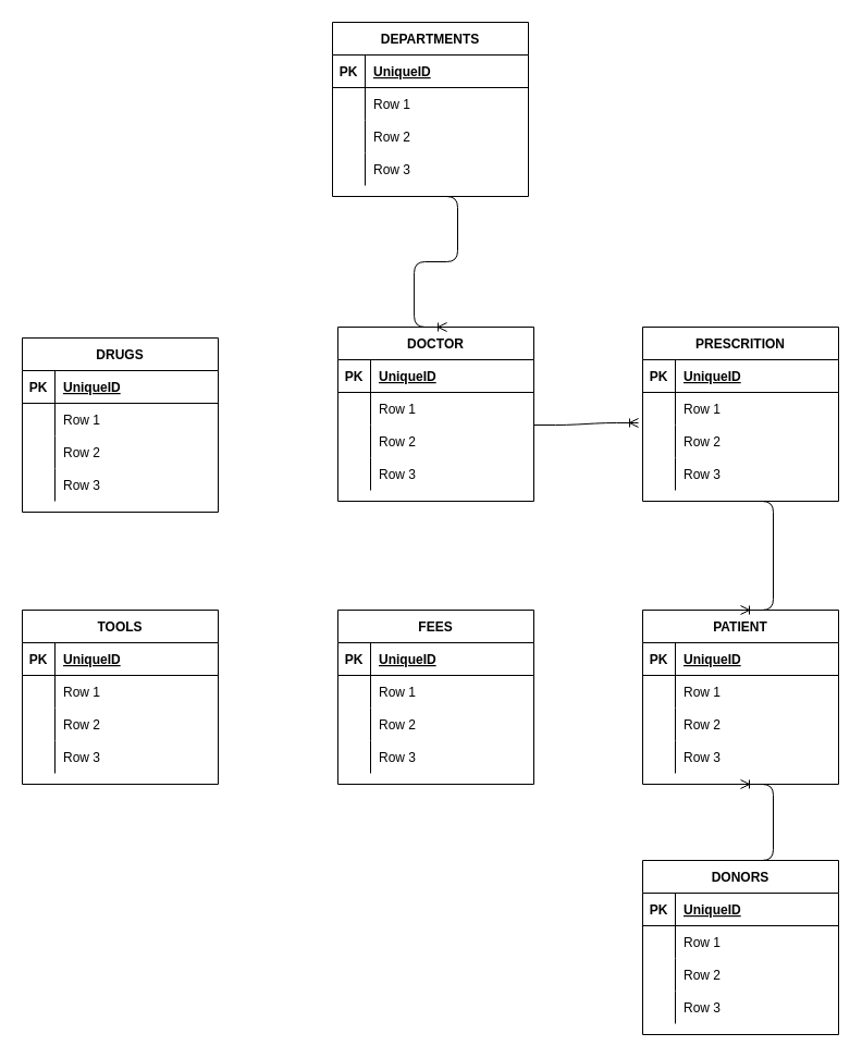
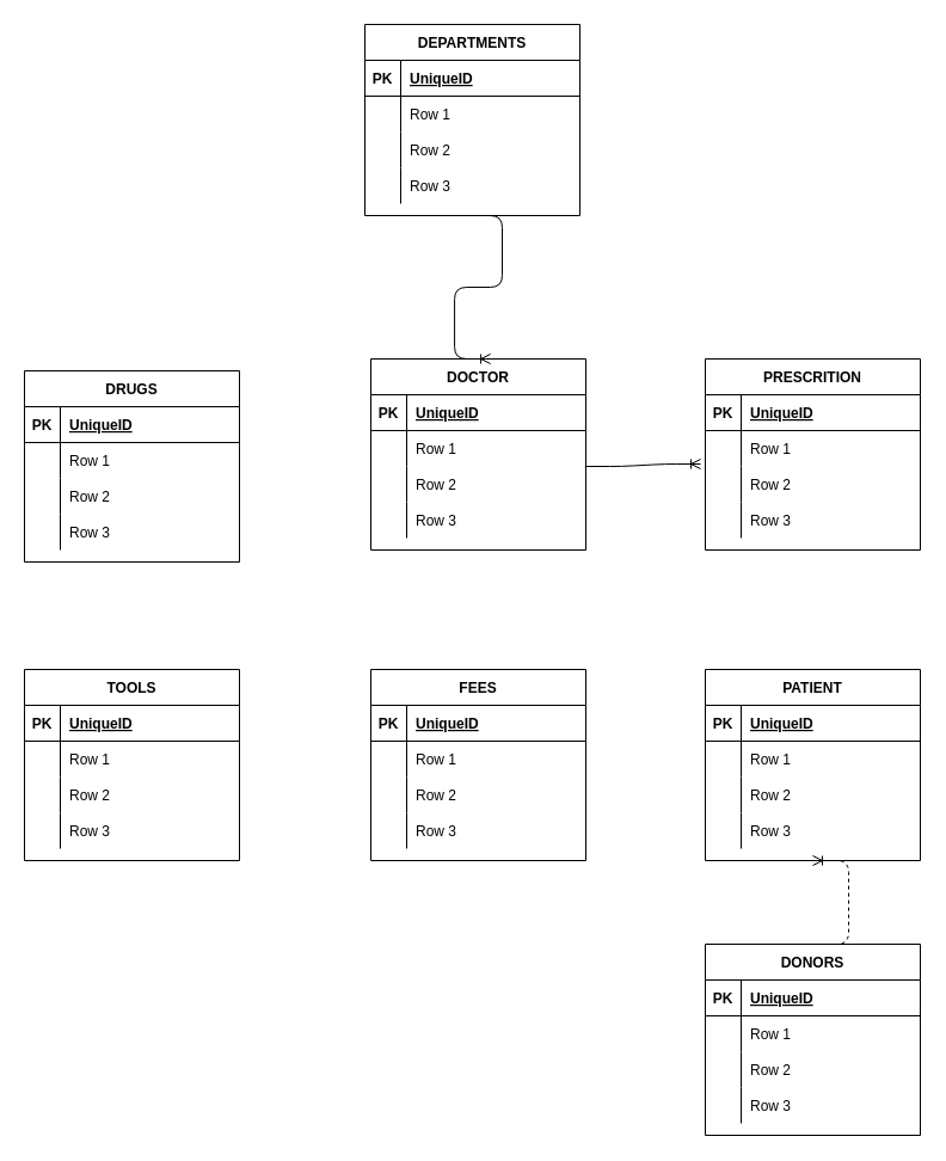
- <mxCell id="95" value="" style="edgeStyle=entityRelationEdgeStyle;fontSize=12;html=1;endArrow=ERoneToMany;entryX=0.5;entryY=0;entryDx=0;entryDy=0;exitX=0.5;exitY=1;exitDx=0;exitDy=0;" edge="1" parent="1" source="15" target="28"><mxGeometry width="100" height="100" relative="1" as="geometry"><mxPoint x="490" y="460" as="sourcePoint" /><mxPoint x="590" y="360" as="targetPoint" /></mxGeometry></mxCell>
- <mxCell id="96" value="" style="edgeStyle=entityRelationEdgeStyle;fontSize=12;html=1;endArrow=ERoneToMany;exitX=0.5;exitY=0;exitDx=0;exitDy=0;entryX=0.5;entryY=1;entryDx=0;entryDy=0;" edge="1" parent="1" source="41" target="28"><mxGeometry width="100" height="100" relative="1" as="geometry"><mxPoint x="650" y="860" as="sourcePoint" /><mxPoint x="750" y="760" as="targetPoint" /></mxGeometry></mxCell>
+ <mxCell id="96" value="" style="edgeStyle=entityRelationEdgeStyle;fontSize=12;html=1;endArrow=ERoneToMany;exitX=0.5;exitY=0;exitDx=0;exitDy=0;entryX=0.5;entryY=1;entryDx=0;entryDy=0;dashed=1;" edge="1" parent="1" source="41" target="28"><mxGeometry width="100" height="100" relative="1" as="geometry"><mxPoint x="650" y="860" as="sourcePoint" /><mxPoint x="750" y="760" as="targetPoint" /></mxGeometry></mxCell>
